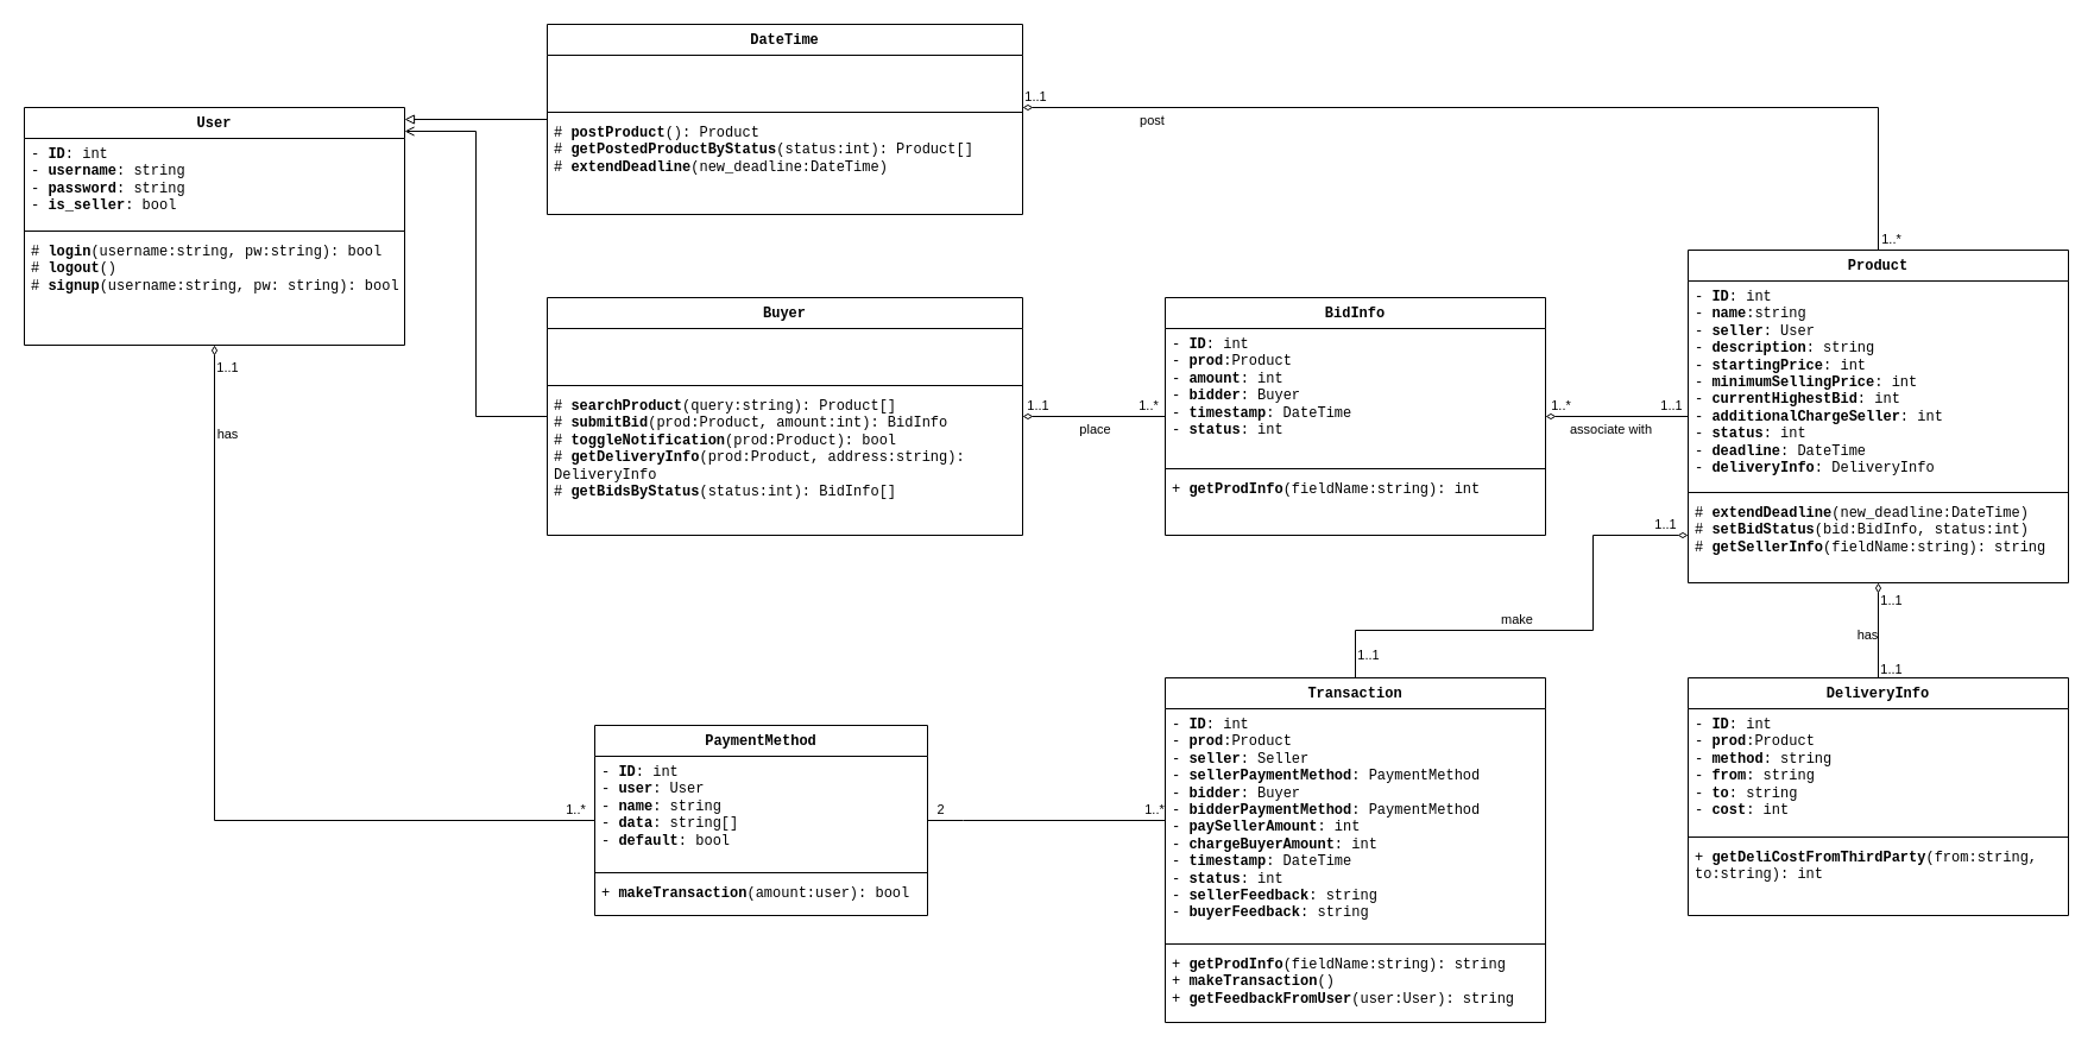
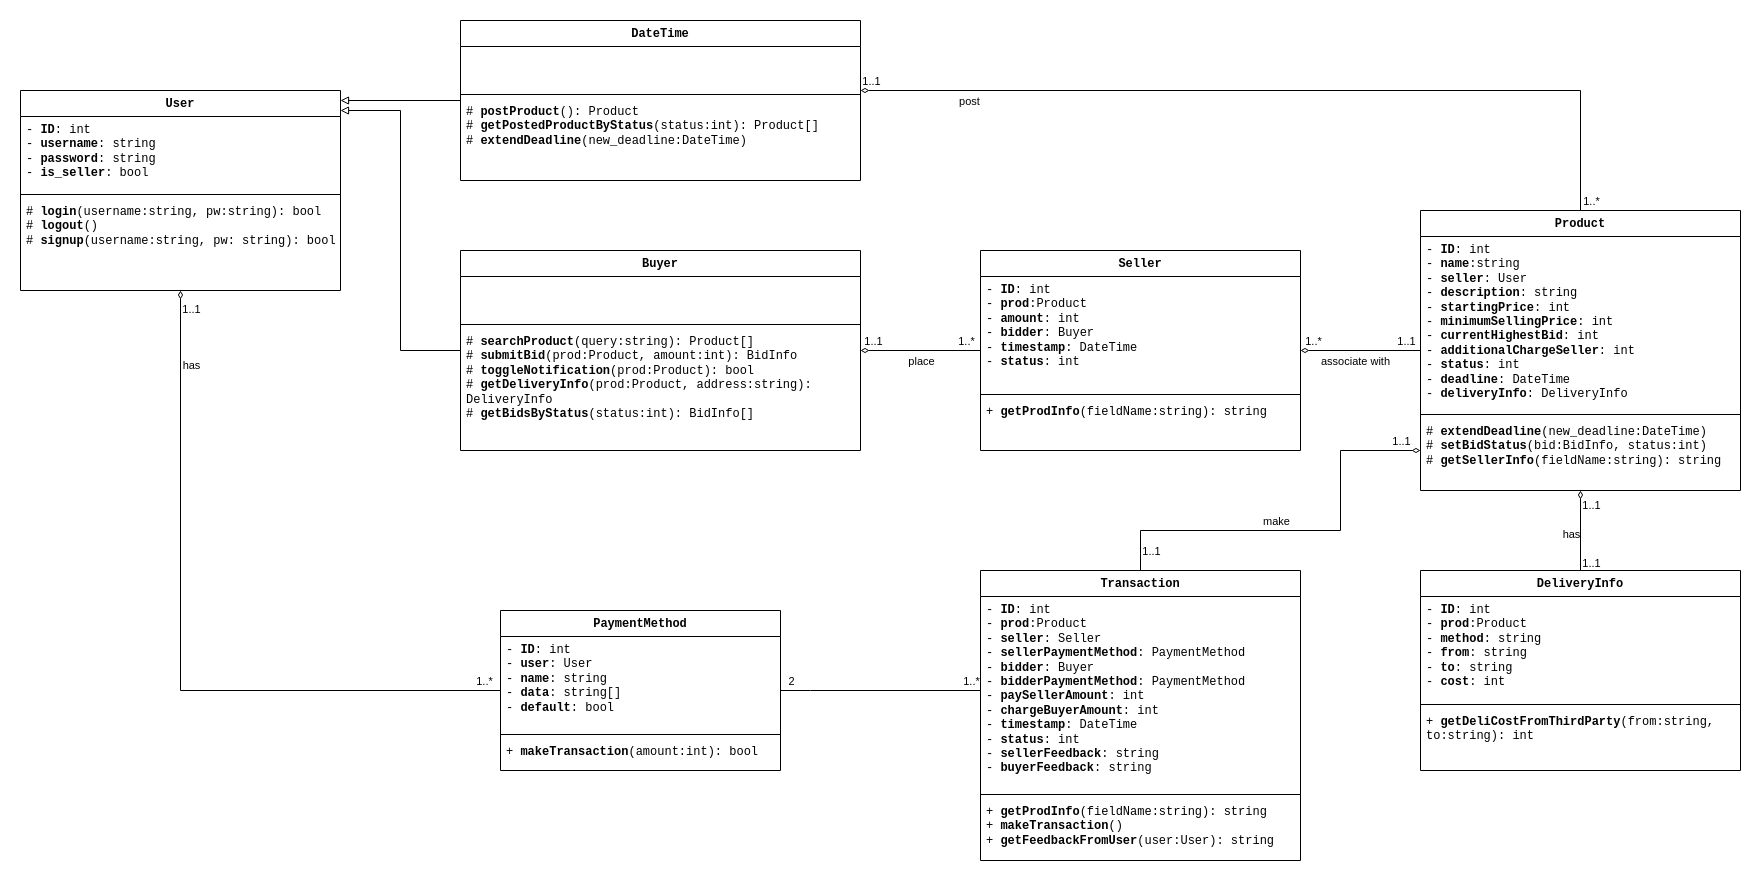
- <mxCell id="10" style="edgeStyle=orthogonalEdgeStyle;rounded=0;orthogonalLoop=1;jettySize=auto;html=1;endArrow=open;endFill=0;fontFamily=Courier New;" edge="1" parent="1" source="15" target="2"><mxGeometry relative="1" as="geometry"><Array as="points"><mxPoint x="400" y="350" /><mxPoint x="400" y="110" /></Array></mxGeometry></mxCell>
+ <mxCell id="10" style="edgeStyle=orthogonalEdgeStyle;rounded=0;orthogonalLoop=1;jettySize=auto;html=1;endArrow=block;endFill=0;fontFamily=Courier New;" edge="1" parent="1" source="15" target="2"><mxGeometry relative="1" as="geometry"><Array as="points"><mxPoint x="400" y="350" /><mxPoint x="400" y="110" /></Array></mxGeometry></mxCell>
- <mxCell id="19" value="BidInfo" style="swimlane;fontStyle=1;align=center;verticalAlign=top;childLayout=stackLayout;horizontal=1;startSize=26;horizontalStack=0;resizeParent=1;resizeParentMax=0;resizeLast=0;collapsible=1;marginBottom=0;whiteSpace=wrap;html=1;fontFamily=Courier New;" vertex="1" parent="1"><mxGeometry x="980" y="250" width="320" height="200" as="geometry" /></mxCell>
+ <mxCell id="19" value="Seller" style="swimlane;fontStyle=1;align=center;verticalAlign=top;childLayout=stackLayout;horizontal=1;startSize=26;horizontalStack=0;resizeParent=1;resizeParentMax=0;resizeLast=0;collapsible=1;marginBottom=0;whiteSpace=wrap;html=1;fontFamily=Courier New;" vertex="1" parent="1"><mxGeometry x="980" y="250" width="320" height="200" as="geometry" /></mxCell>
- <mxCell id="22" value="+ &lt;b&gt;getProdInfo&lt;/b&gt;(fieldName:string): int" style="text;strokeColor=none;fillColor=none;align=left;verticalAlign=top;spacingLeft=4;spacingRight=4;overflow=hidden;rotatable=0;points=[[0,0.5],[1,0.5]];portConstraint=eastwest;whiteSpace=wrap;html=1;fontFamily=Courier New;" vertex="1" parent="19"><mxGeometry y="148" width="320" height="52" as="geometry" /></mxCell>
+ <mxCell id="22" value="+ &lt;b&gt;getProdInfo&lt;/b&gt;(fieldName:string): string" style="text;strokeColor=none;fillColor=none;align=left;verticalAlign=top;spacingLeft=4;spacingRight=4;overflow=hidden;rotatable=0;points=[[0,0.5],[1,0.5]];portConstraint=eastwest;whiteSpace=wrap;html=1;fontFamily=Courier New;" vertex="1" parent="19"><mxGeometry y="148" width="320" height="52" as="geometry" /></mxCell>
- <mxCell id="47" value="+ &lt;b&gt;makeTransaction&lt;/b&gt;(amount:user): bool" style="text;strokeColor=none;fillColor=none;align=left;verticalAlign=top;spacingLeft=4;spacingRight=4;overflow=hidden;rotatable=0;points=[[0,0.5],[1,0.5]];portConstraint=eastwest;whiteSpace=wrap;html=1;fontFamily=Courier New;" vertex="1" parent="44"><mxGeometry y="128" width="280" height="32" as="geometry" /></mxCell>
+ <mxCell id="47" value="+ &lt;b&gt;makeTransaction&lt;/b&gt;(amount:int): bool" style="text;strokeColor=none;fillColor=none;align=left;verticalAlign=top;spacingLeft=4;spacingRight=4;overflow=hidden;rotatable=0;points=[[0,0.5],[1,0.5]];portConstraint=eastwest;whiteSpace=wrap;html=1;fontFamily=Courier New;" vertex="1" parent="44"><mxGeometry y="128" width="280" height="32" as="geometry" /></mxCell>
